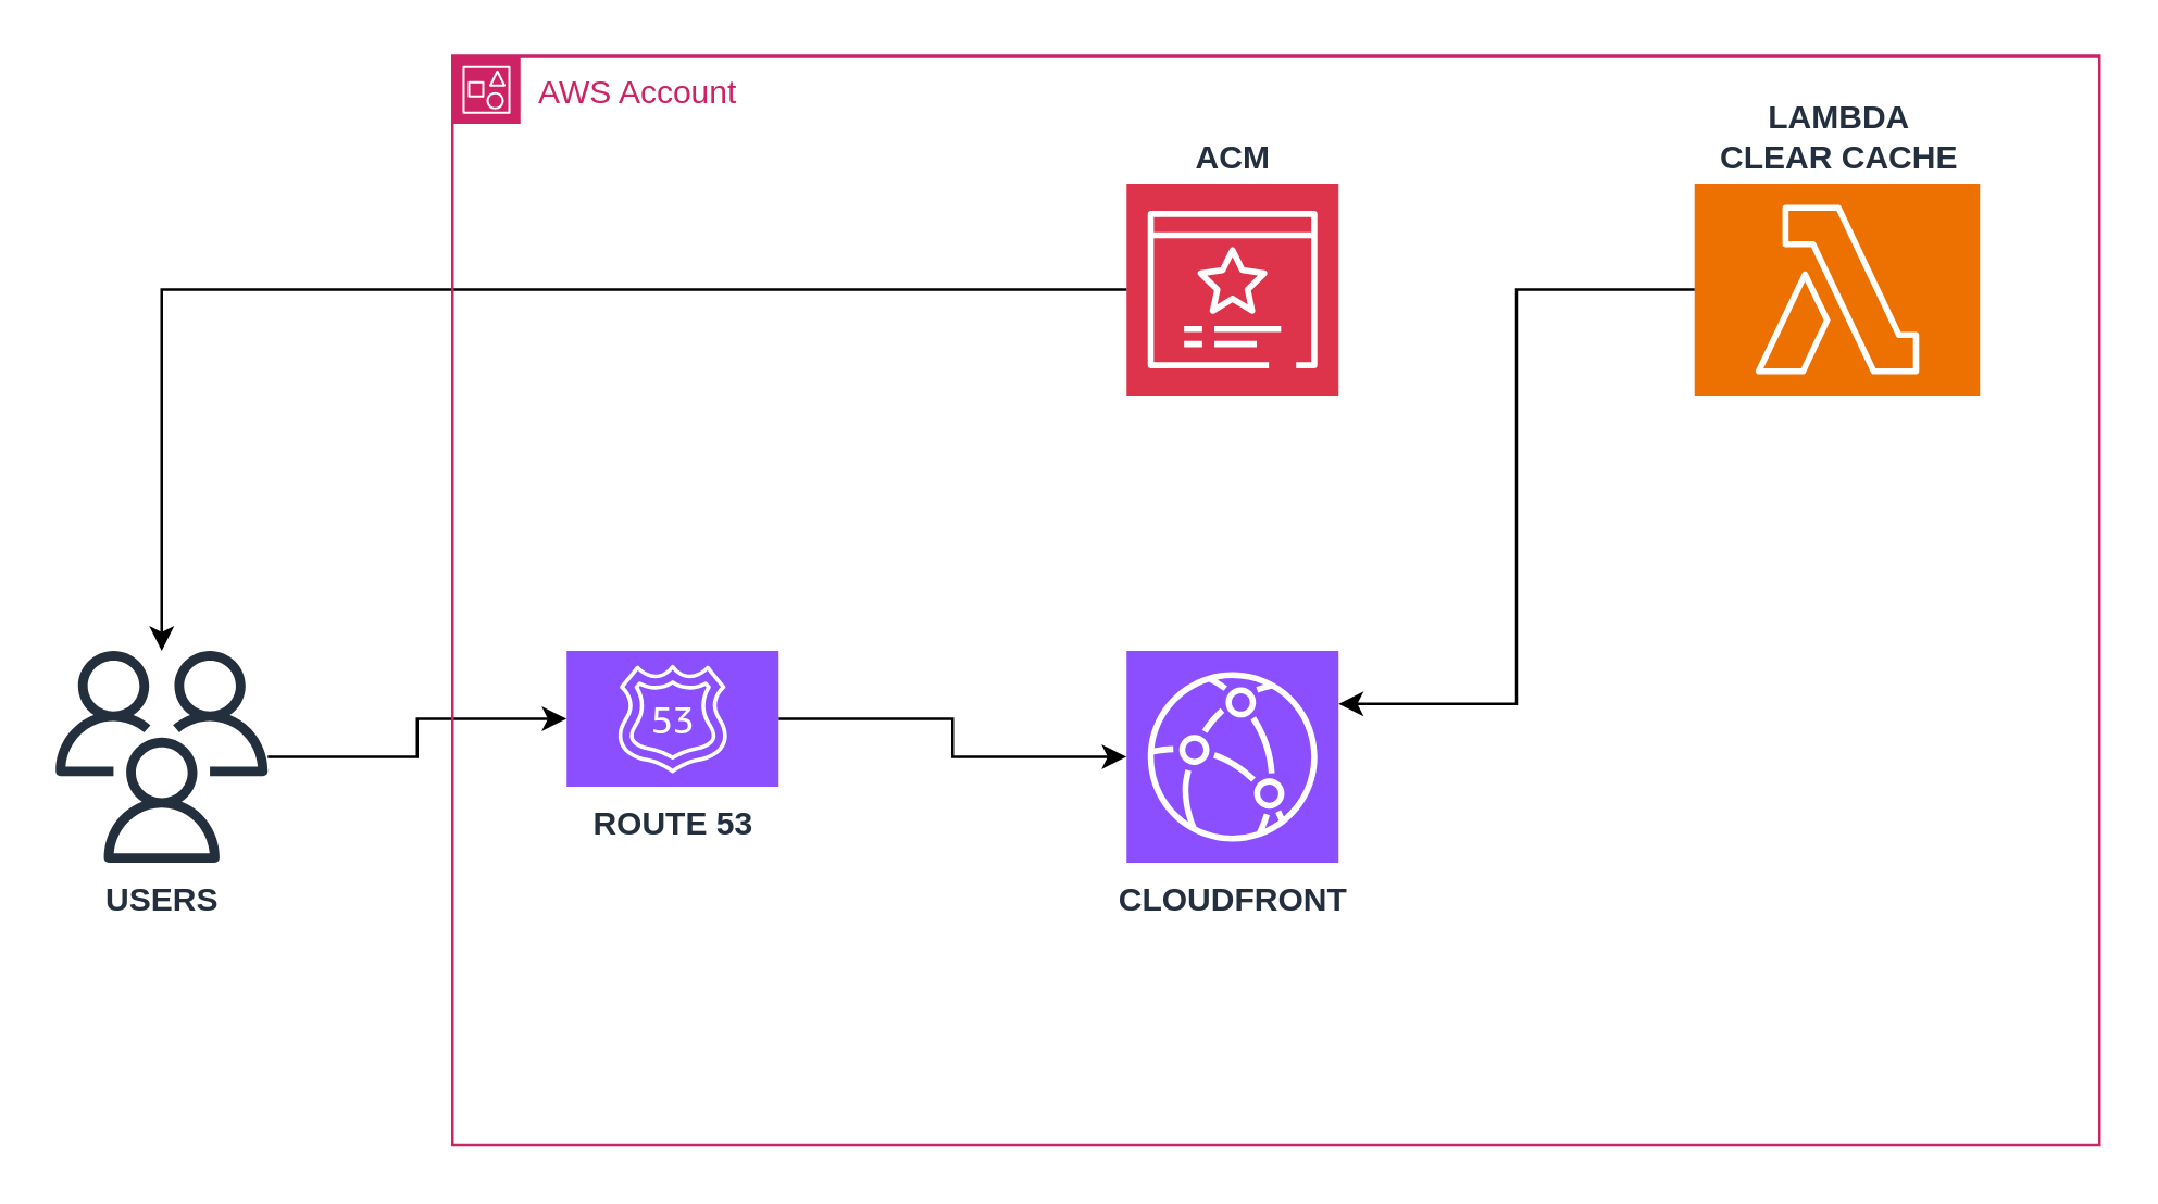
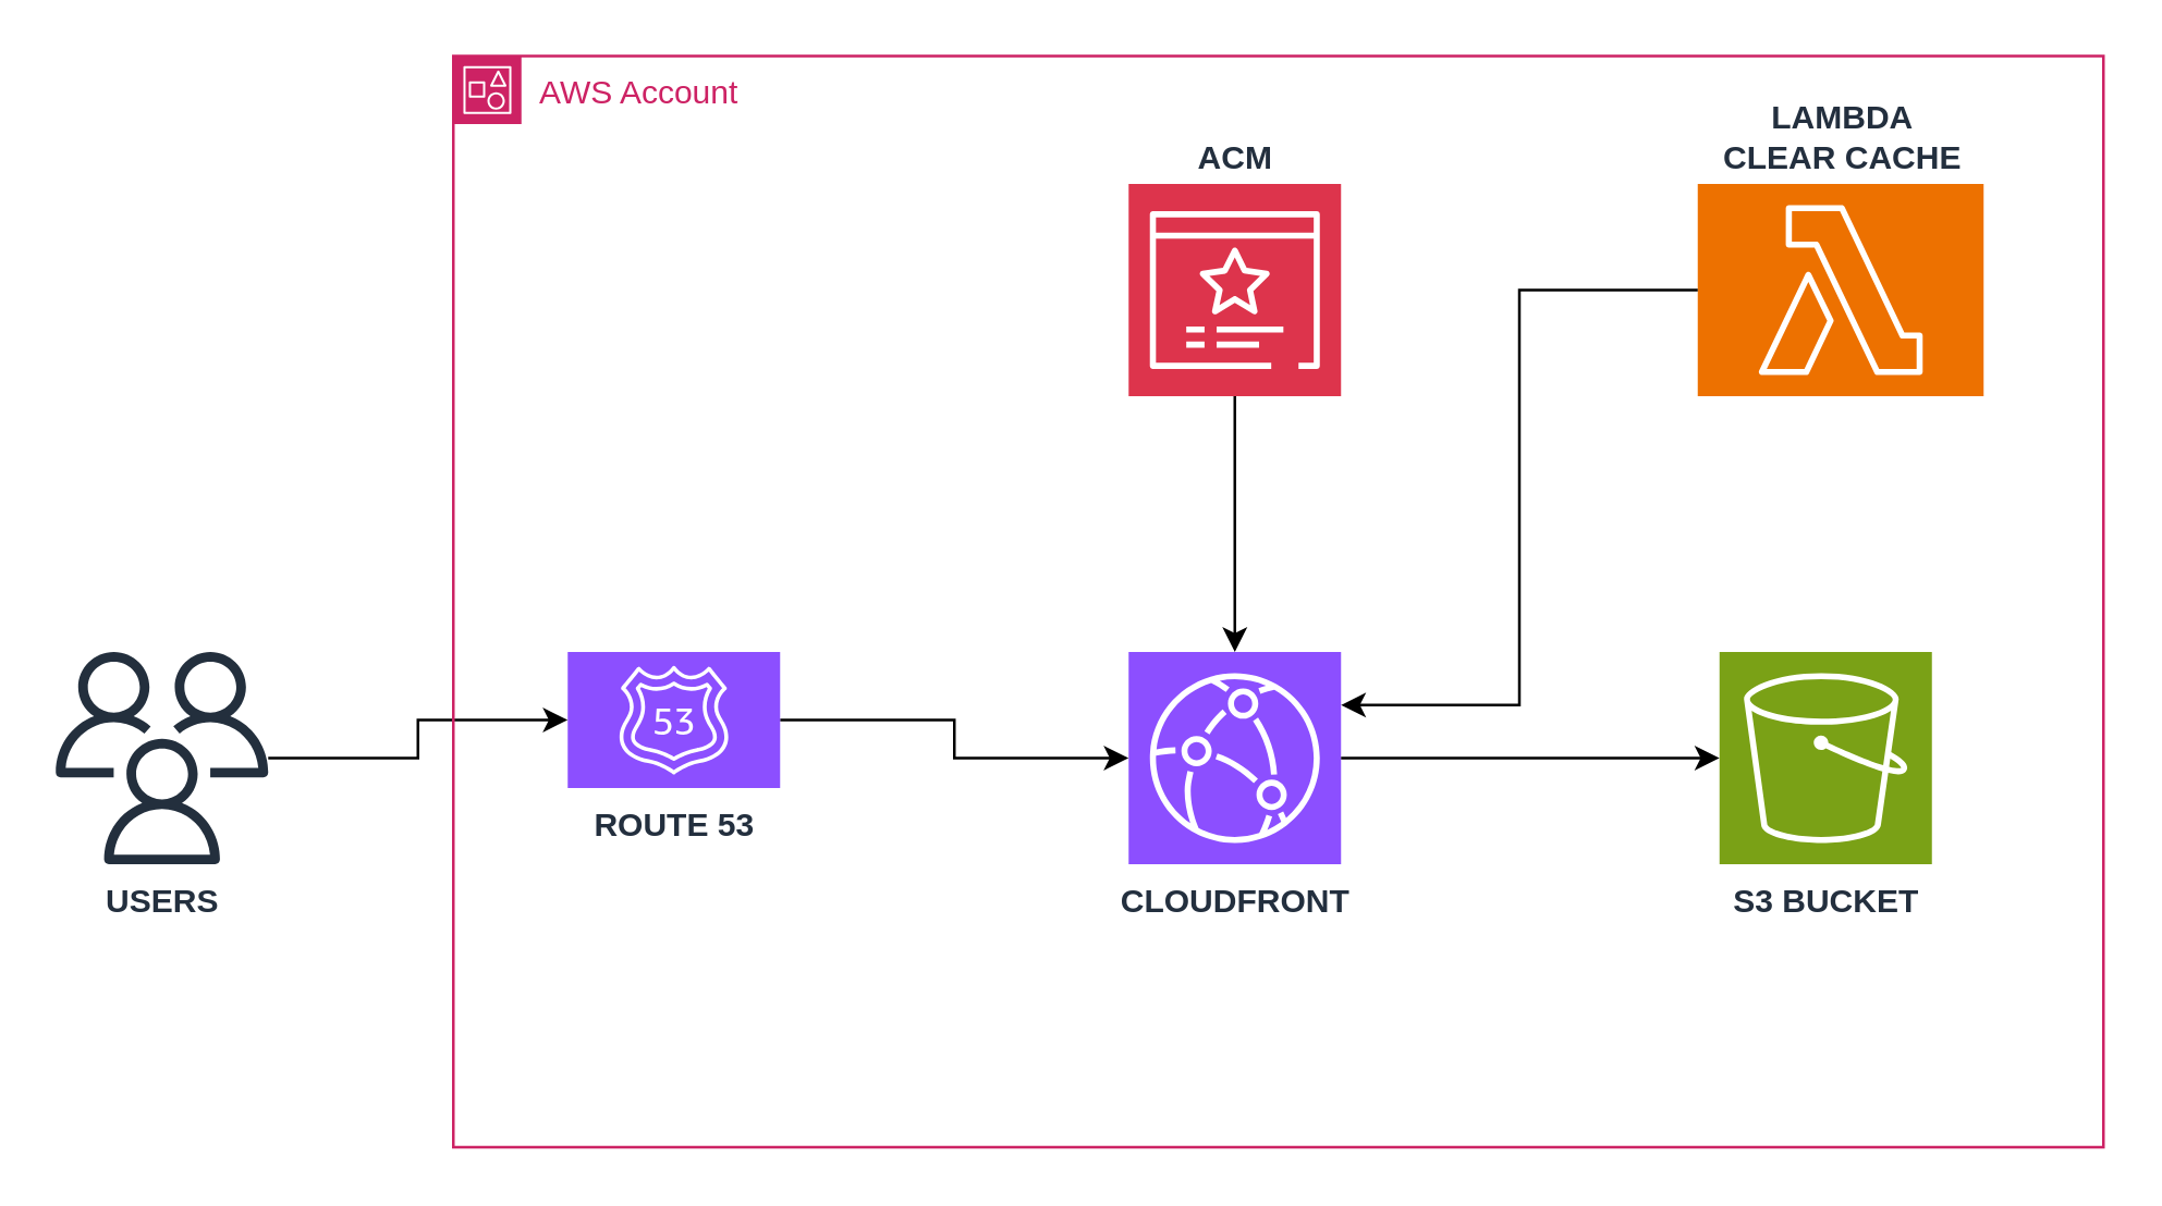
- <mxCell id="9" style="edgeStyle=orthogonalEdgeStyle;rounded=0;orthogonalLoop=1;jettySize=auto;html=1;" edge="1" parent="1" source="4" target="8"><mxGeometry relative="1" as="geometry" /></mxCell>
+ <mxCell id="9" style="edgeStyle=orthogonalEdgeStyle;rounded=0;orthogonalLoop=1;jettySize=auto;html=1;entryX=0.5;entryY=0;entryDx=0;entryDy=0;entryPerimeter=0;" edge="1" parent="1" source="4" target="3"><mxGeometry relative="1" as="geometry" /></mxCell>
+ <mxCell id="10" style="edgeStyle=orthogonalEdgeStyle;rounded=0;orthogonalLoop=1;jettySize=auto;html=1;entryX=0;entryY=0.5;entryDx=0;entryDy=0;entryPerimeter=0;" edge="1" parent="1" source="3" target="2"><mxGeometry relative="1" as="geometry" /></mxCell>
+ <mxCell id="2" value="S3 BUCKET" style="sketch=0;points=[[0,0,0],[0.25,0,0],[0.5,0,0],[0.75,0,0],[1,0,0],[0,1,0],[0.25,1,0],[0.5,1,0],[0.75,1,0],[1,1,0],[0,0.25,0],[0,0.5,0],[0,0.75,0],[1,0.25,0],[1,0.5,0],[1,0.75,0]];outlineConnect=0;fontColor=#232F3E;fillColor=#7AA116;strokeColor=#ffffff;dashed=0;verticalLabelPosition=bottom;verticalAlign=top;align=center;html=1;fontSize=12;fontStyle=1;aspect=fixed;shape=mxgraph.aws4.resourceIcon;resIcon=mxgraph.aws4.s3;" vertex="1" parent="1"><mxGeometry x="631" y="239" width="78" height="78" as="geometry" /></mxCell>
